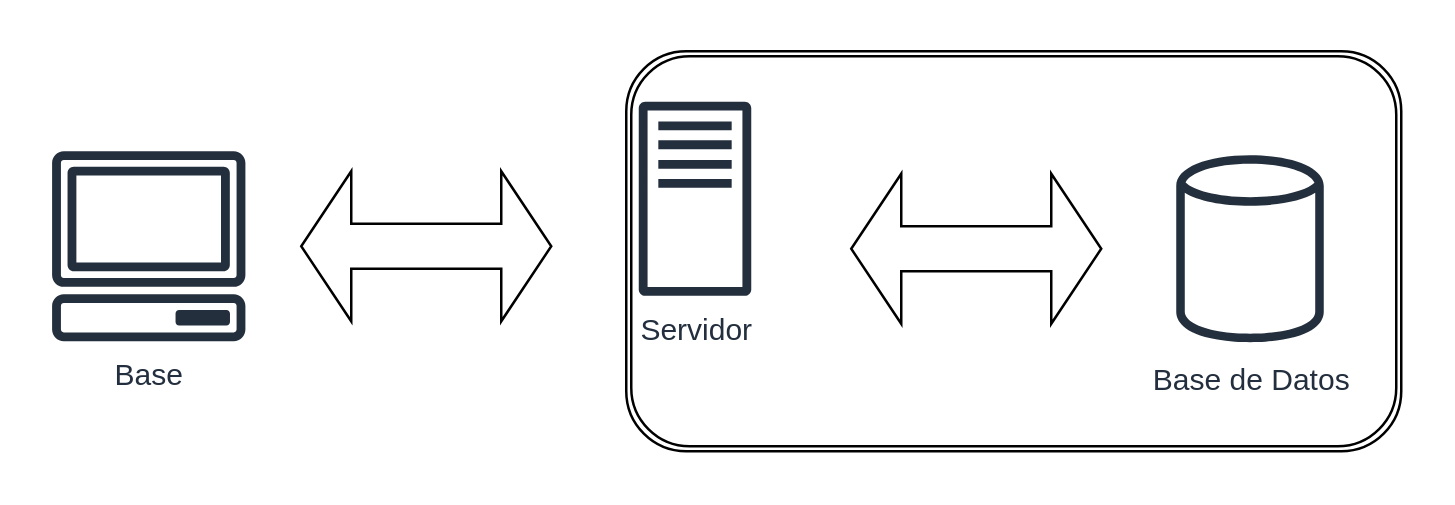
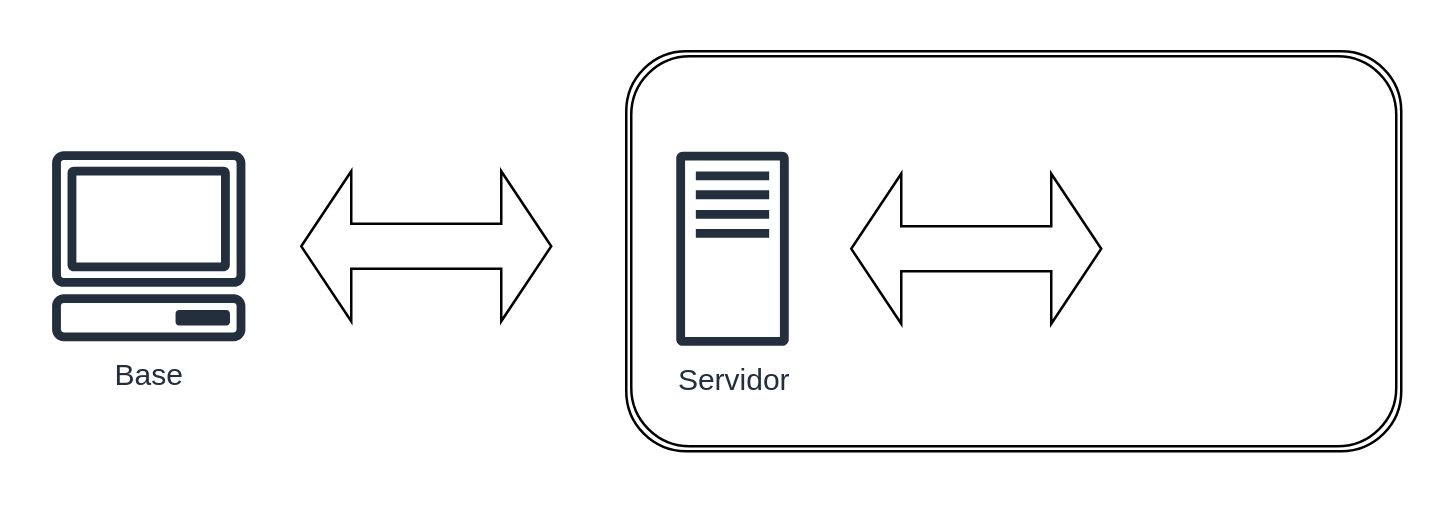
- <mxCell id="3" value="Servidor" style="sketch=0;outlineConnect=0;fontColor=#232F3E;gradientColor=none;fillColor=#232F3D;strokeColor=none;dashed=0;verticalLabelPosition=bottom;verticalAlign=top;align=center;html=1;fontSize=12;fontStyle=0;aspect=fixed;pointerEvents=1;shape=mxgraph.aws4.traditional_server;" vertex="1" parent="1"><mxGeometry x="255" y="40" width="45" height="78" as="geometry" /></mxCell>
+ <mxCell id="3" value="Servidor" style="sketch=0;outlineConnect=0;fontColor=#232F3E;gradientColor=none;fillColor=#232F3D;strokeColor=none;dashed=0;verticalLabelPosition=bottom;verticalAlign=top;align=center;html=1;fontSize=12;fontStyle=0;aspect=fixed;pointerEvents=1;shape=mxgraph.aws4.traditional_server;" vertex="1" parent="1"><mxGeometry x="270" y="60" width="45" height="78" as="geometry" /></mxCell>
- <mxCell id="5" value="Base de Datos" style="sketch=0;outlineConnect=0;fontColor=#232F3E;gradientColor=none;fillColor=#232F3D;strokeColor=none;dashed=0;verticalLabelPosition=bottom;verticalAlign=top;align=center;html=1;fontSize=12;fontStyle=0;aspect=fixed;pointerEvents=1;shape=mxgraph.aws4.generic_database;" vertex="1" parent="1"><mxGeometry x="470" y="60" width="59" height="78" as="geometry" /></mxCell>
